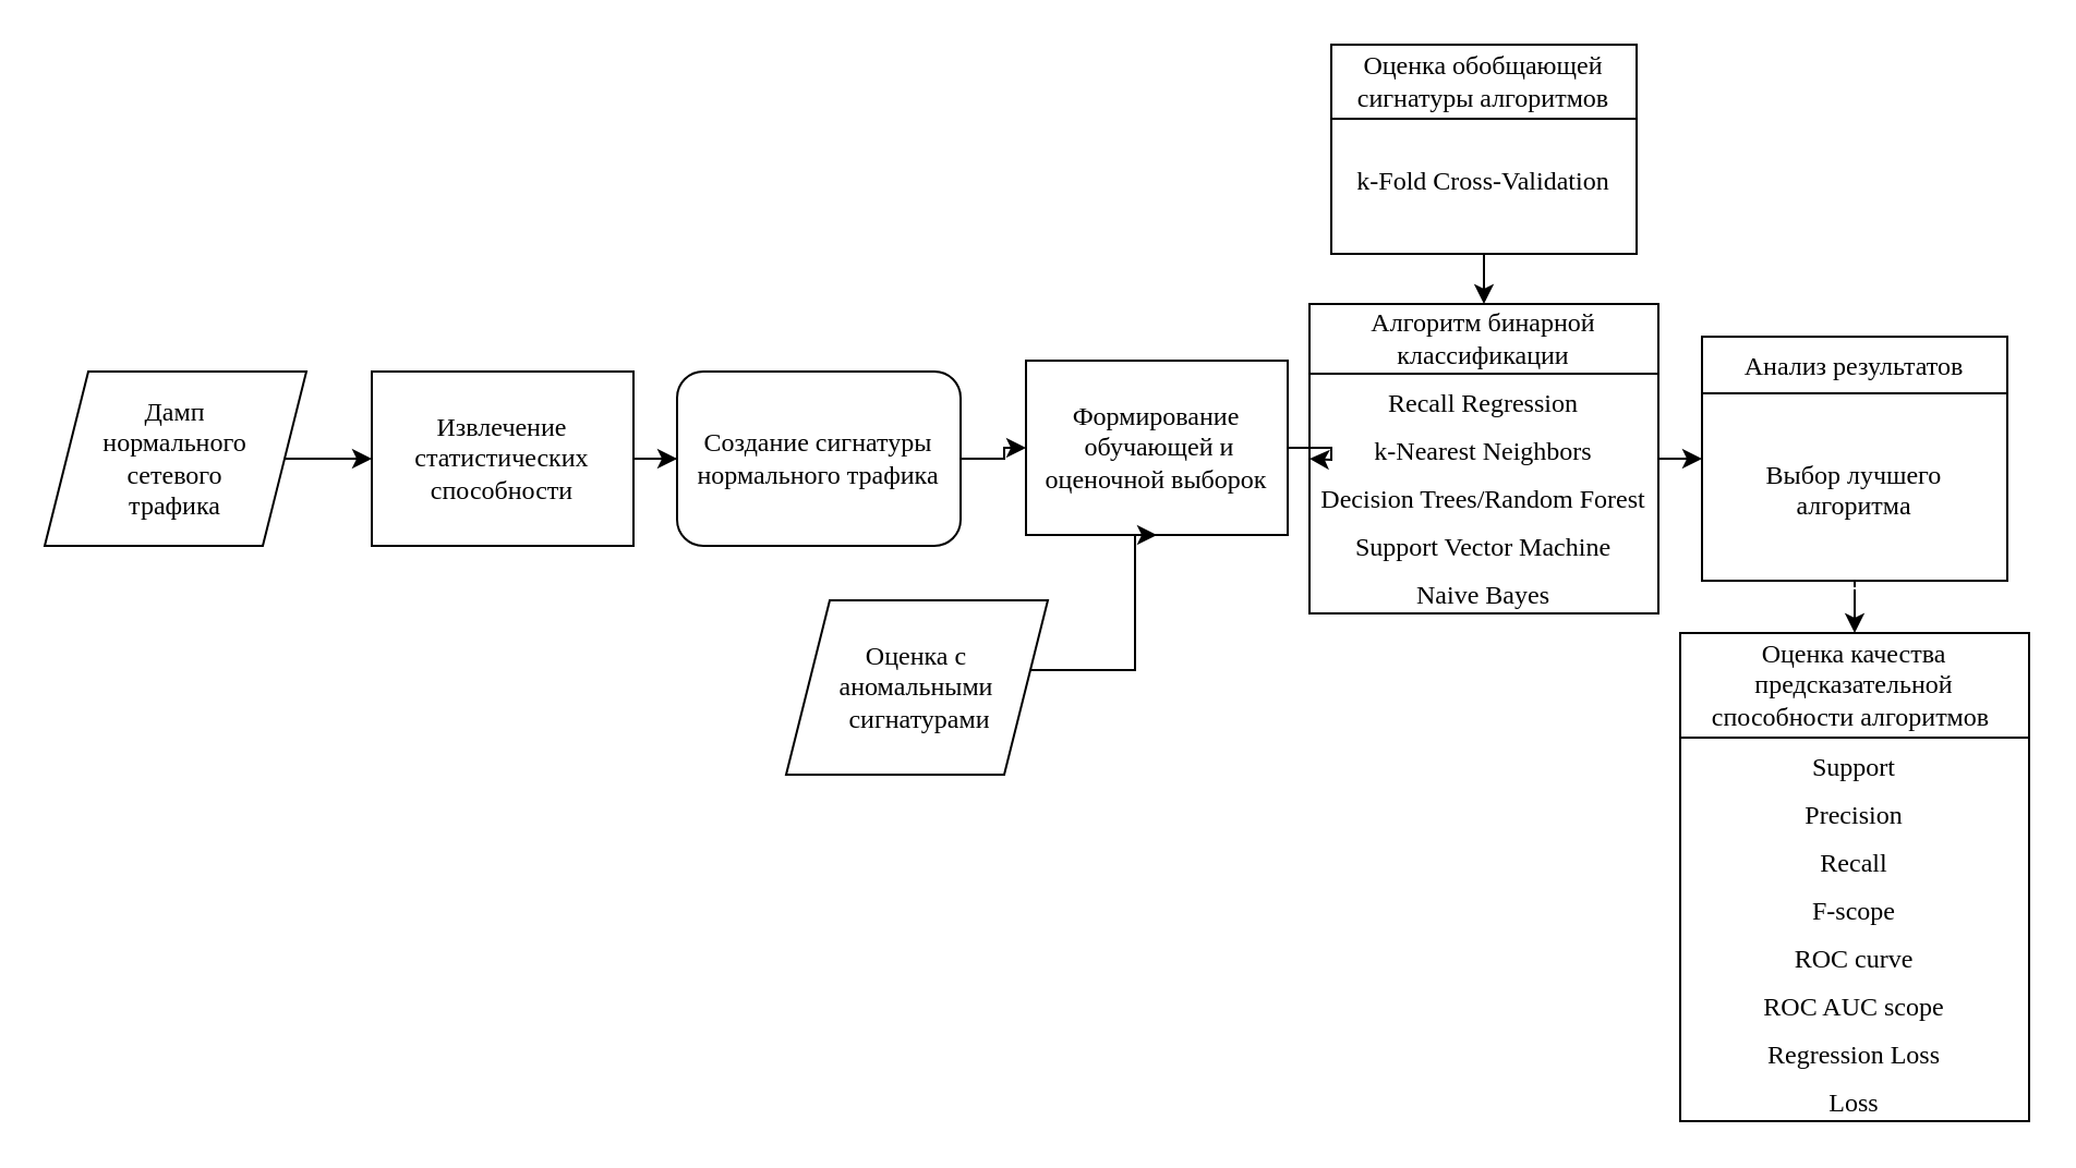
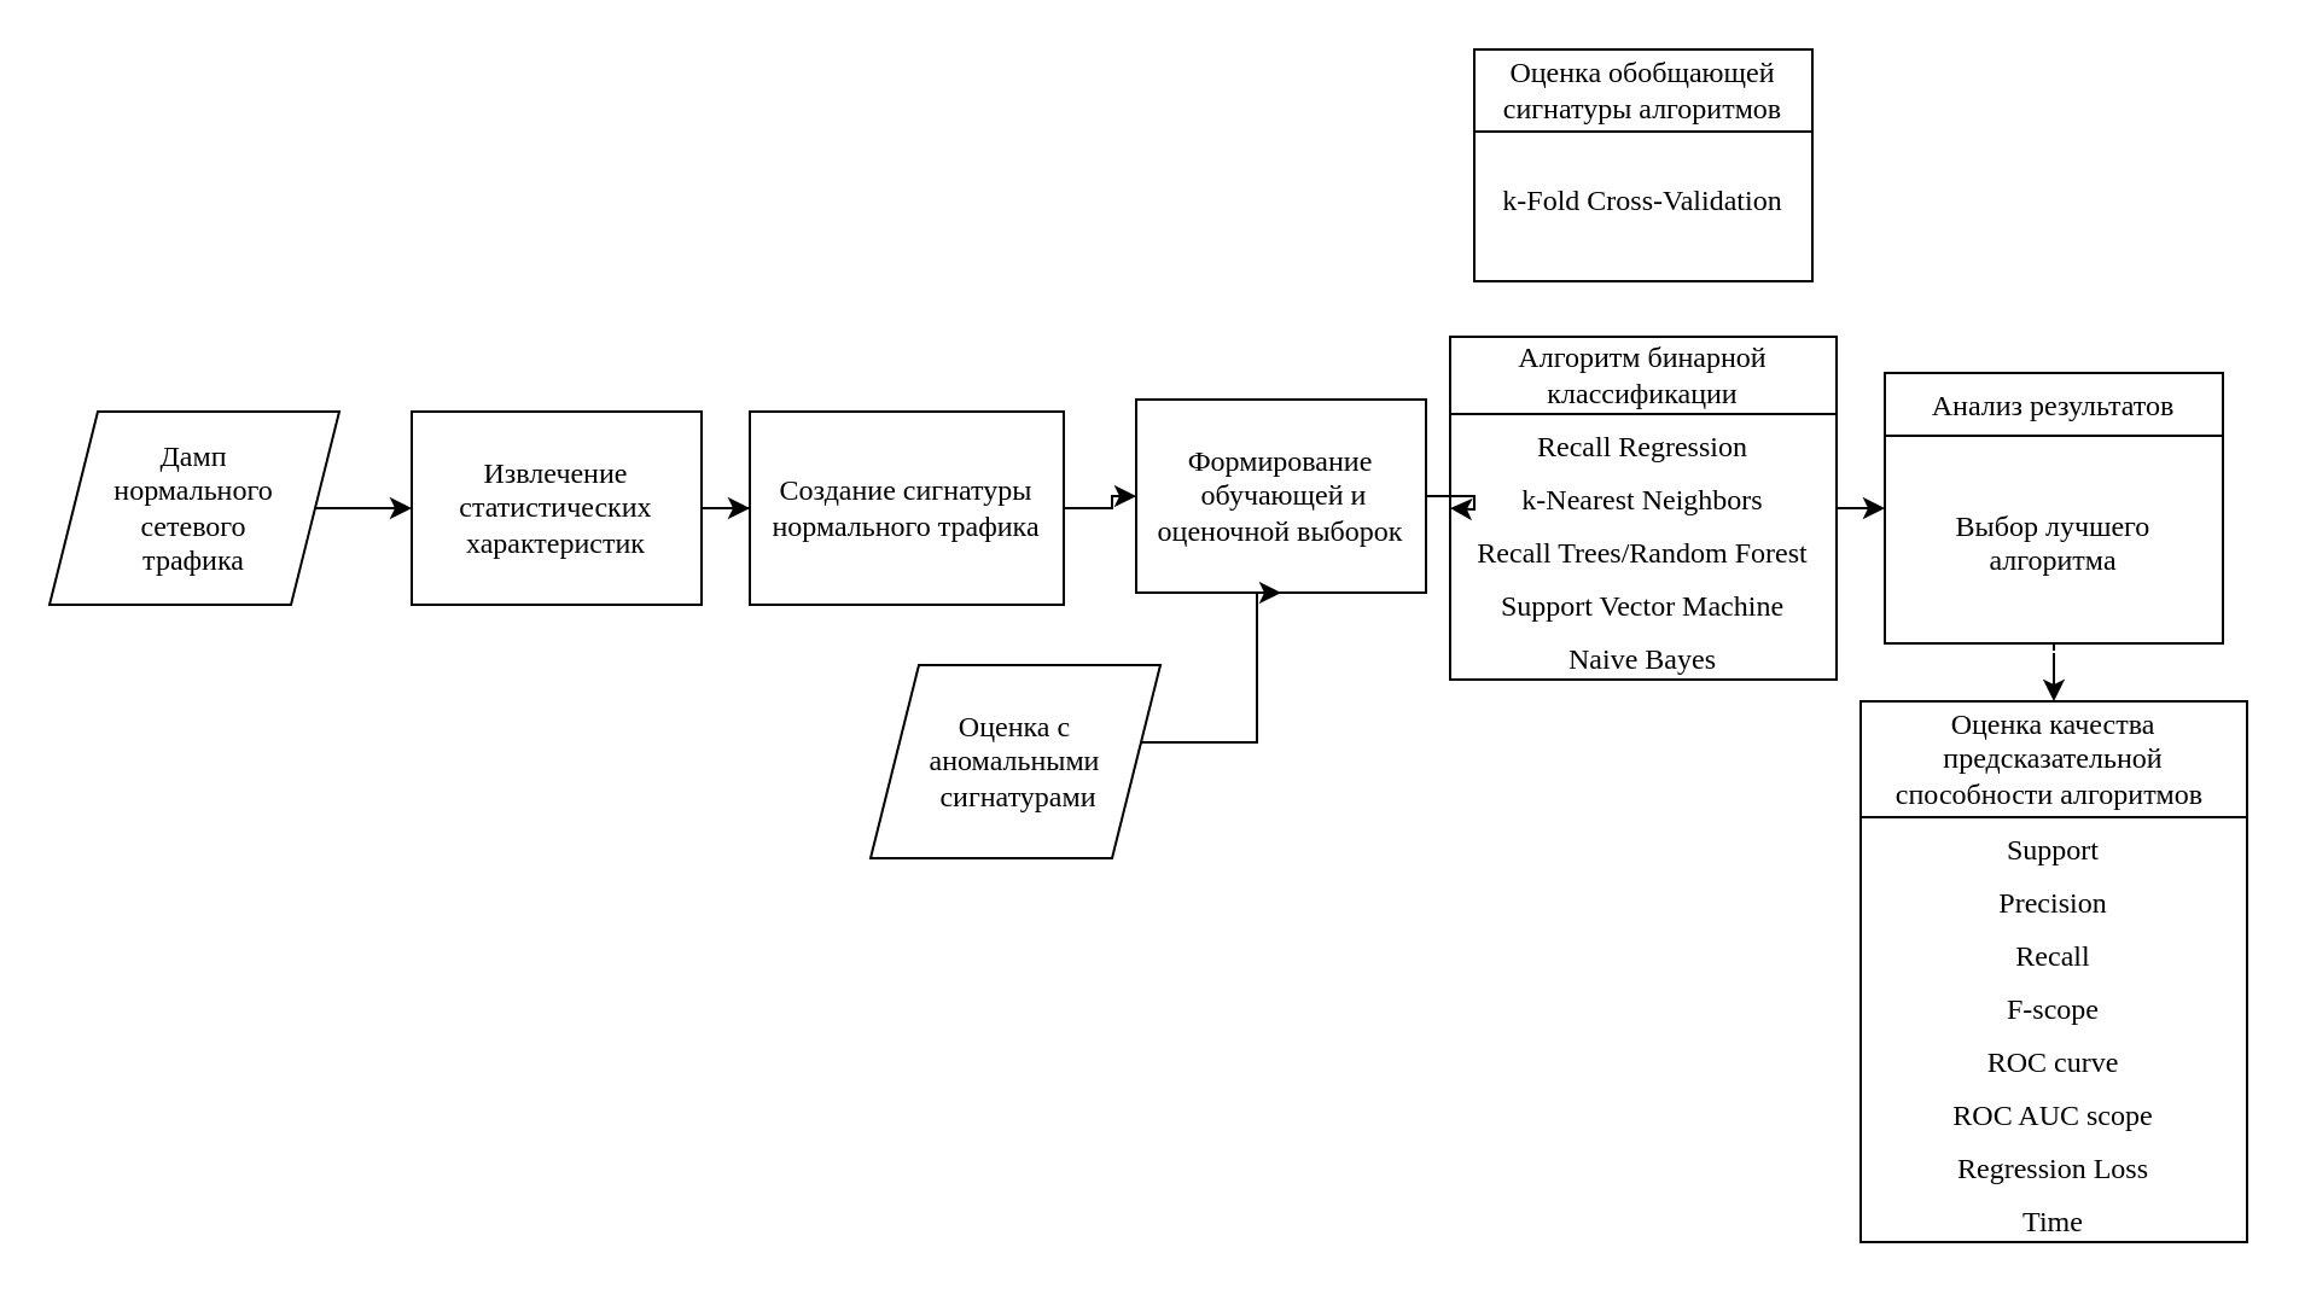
- <mxCell id="24" style="edgeStyle=orthogonalEdgeStyle;rounded=0;orthogonalLoop=1;jettySize=auto;html=1;entryX=0.5;entryY=0;entryDx=0;entryDy=0;" edge="1" parent="1" source="25" target="11"><mxGeometry relative="1" as="geometry" /></mxCell>
- <mxCell id="5" value="&lt;span style=&quot;font-family: &amp;#34;times new roman&amp;#34;&quot;&gt;Извлечение статистических&lt;/span&gt;&lt;br style=&quot;font-family: &amp;#34;times new roman&amp;#34;&quot;&gt;&lt;span style=&quot;font-family: &amp;#34;times new roman&amp;#34;&quot;&gt;способности&lt;/span&gt;" style="rounded=0;whiteSpace=wrap;html=1;" parent="1" vertex="1"><mxGeometry x="170" y="170" width="120" height="80" as="geometry" /></mxCell>
+ <mxCell id="5" value="&lt;span style=&quot;font-family: &amp;#34;times new roman&amp;#34;&quot;&gt;Извлечение статистических&lt;/span&gt;&lt;br style=&quot;font-family: &amp;#34;times new roman&amp;#34;&quot;&gt;&lt;span style=&quot;font-family: &amp;#34;times new roman&amp;#34;&quot;&gt;характеристик&lt;/span&gt;" style="rounded=0;whiteSpace=wrap;html=1;" parent="1" vertex="1"><mxGeometry x="170" y="170" width="120" height="80" as="geometry" /></mxCell>
- <mxCell id="7" value="&lt;span style=&quot;font-family: &amp;#34;times new roman&amp;#34;&quot;&gt;Создание сигнатуры нормального трафика&lt;/span&gt;" style="whiteSpace=wrap;html=1;rounded=1;" parent="1" vertex="1"><mxGeometry x="310" y="170" width="130" height="80" as="geometry" /></mxCell>
+ <mxCell id="7" value="&lt;span style=&quot;font-family: &amp;#34;times new roman&amp;#34;&quot;&gt;Создание сигнатуры нормального трафика&lt;/span&gt;" style="rounded=0;whiteSpace=wrap;html=1;" parent="1" vertex="1"><mxGeometry x="310" y="170" width="130" height="80" as="geometry" /></mxCell>
- <mxCell id="14" value="Decision Trees/Random Forest" style="text;strokeColor=none;fillColor=none;align=center;verticalAlign=top;spacingLeft=4;spacingRight=4;overflow=hidden;rotatable=0;points=[[0,0.5],[1,0.5]];portConstraint=eastwest;fontFamily=Times New Roman;" parent="11" vertex="1"><mxGeometry y="76" width="160" height="22" as="geometry" /></mxCell>
+ <mxCell id="14" value="Recall Trees/Random Forest" style="text;strokeColor=none;fillColor=none;align=center;verticalAlign=top;spacingLeft=4;spacingRight=4;overflow=hidden;rotatable=0;points=[[0,0.5],[1,0.5]];portConstraint=eastwest;fontFamily=Times New Roman;" parent="11" vertex="1"><mxGeometry y="76" width="160" height="22" as="geometry" /></mxCell>
- <mxCell id="37" value="Loss" style="text;strokeColor=none;fillColor=none;align=center;verticalAlign=top;spacingLeft=4;spacingRight=4;overflow=hidden;rotatable=0;points=[[0,0.5],[1,0.5]];portConstraint=eastwest;fontFamily=Times New Roman;" vertex="1" parent="29"><mxGeometry y="202" width="160" height="22" as="geometry" /></mxCell>
+ <mxCell id="37" value="Time" style="text;strokeColor=none;fillColor=none;align=center;verticalAlign=top;spacingLeft=4;spacingRight=4;overflow=hidden;rotatable=0;points=[[0,0.5],[1,0.5]];portConstraint=eastwest;fontFamily=Times New Roman;" vertex="1" parent="29"><mxGeometry y="202" width="160" height="22" as="geometry" /></mxCell>
